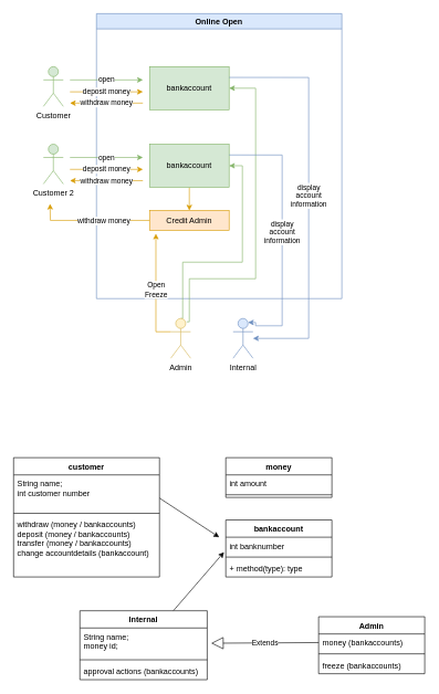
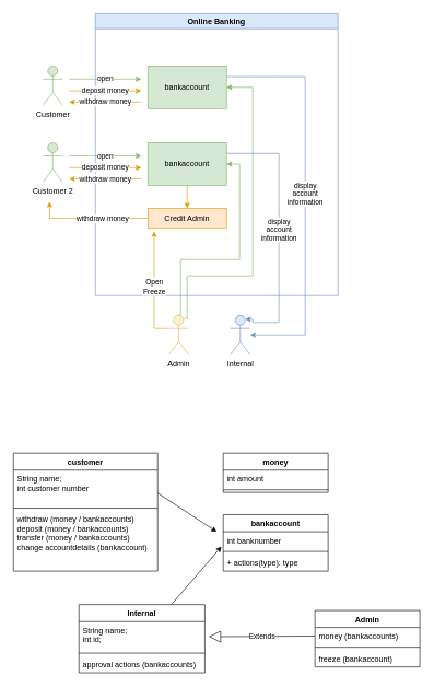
- <mxCell id="2" value="Online Open" style="swimlane;fillColor=#dae8fc;strokeColor=#6c8ebf;" vertex="1" parent="1"><mxGeometry x="145" y="20" width="370" height="430" as="geometry" /></mxCell>
+ <mxCell id="2" value="Online Banking" style="swimlane;fillColor=#dae8fc;strokeColor=#6c8ebf;" vertex="1" parent="1"><mxGeometry x="145" y="20" width="370" height="430" as="geometry" /></mxCell>
- <mxCell id="27" value="+ method(type): type" style="text;strokeColor=none;fillColor=none;align=left;verticalAlign=top;spacingLeft=4;spacingRight=4;overflow=hidden;rotatable=0;points=[[0,0.5],[1,0.5]];portConstraint=eastwest;" vertex="1" parent="24"><mxGeometry y="60" width="160" height="26" as="geometry" /></mxCell>
+ <mxCell id="27" value="+ actions(type): type" style="text;strokeColor=none;fillColor=none;align=left;verticalAlign=top;spacingLeft=4;spacingRight=4;overflow=hidden;rotatable=0;points=[[0,0.5],[1,0.5]];portConstraint=eastwest;" vertex="1" parent="24"><mxGeometry y="60" width="160" height="26" as="geometry" /></mxCell>
- <mxCell id="37" value="String name;&#10;money id;" style="text;strokeColor=none;fillColor=none;align=left;verticalAlign=top;spacingLeft=4;spacingRight=4;overflow=hidden;rotatable=0;points=[[0,0.5],[1,0.5]];portConstraint=eastwest;" vertex="1" parent="36"><mxGeometry y="26" width="192" height="44" as="geometry" /></mxCell>
+ <mxCell id="37" value="String name;&#10;int id;" style="text;strokeColor=none;fillColor=none;align=left;verticalAlign=top;spacingLeft=4;spacingRight=4;overflow=hidden;rotatable=0;points=[[0,0.5],[1,0.5]];portConstraint=eastwest;" vertex="1" parent="36"><mxGeometry y="26" width="192" height="44" as="geometry" /></mxCell>
- <mxCell id="43" value="freeze (bankaccounts)" style="text;strokeColor=none;fillColor=none;align=left;verticalAlign=top;spacingLeft=4;spacingRight=4;overflow=hidden;rotatable=0;points=[[0,0.5],[1,0.5]];portConstraint=eastwest;" vertex="1" parent="40"><mxGeometry y="60" width="160" height="26" as="geometry" /></mxCell>
+ <mxCell id="43" value="freeze (bankaccount)" style="text;strokeColor=none;fillColor=none;align=left;verticalAlign=top;spacingLeft=4;spacingRight=4;overflow=hidden;rotatable=0;points=[[0,0.5],[1,0.5]];portConstraint=eastwest;" vertex="1" parent="40"><mxGeometry y="60" width="160" height="26" as="geometry" /></mxCell>
